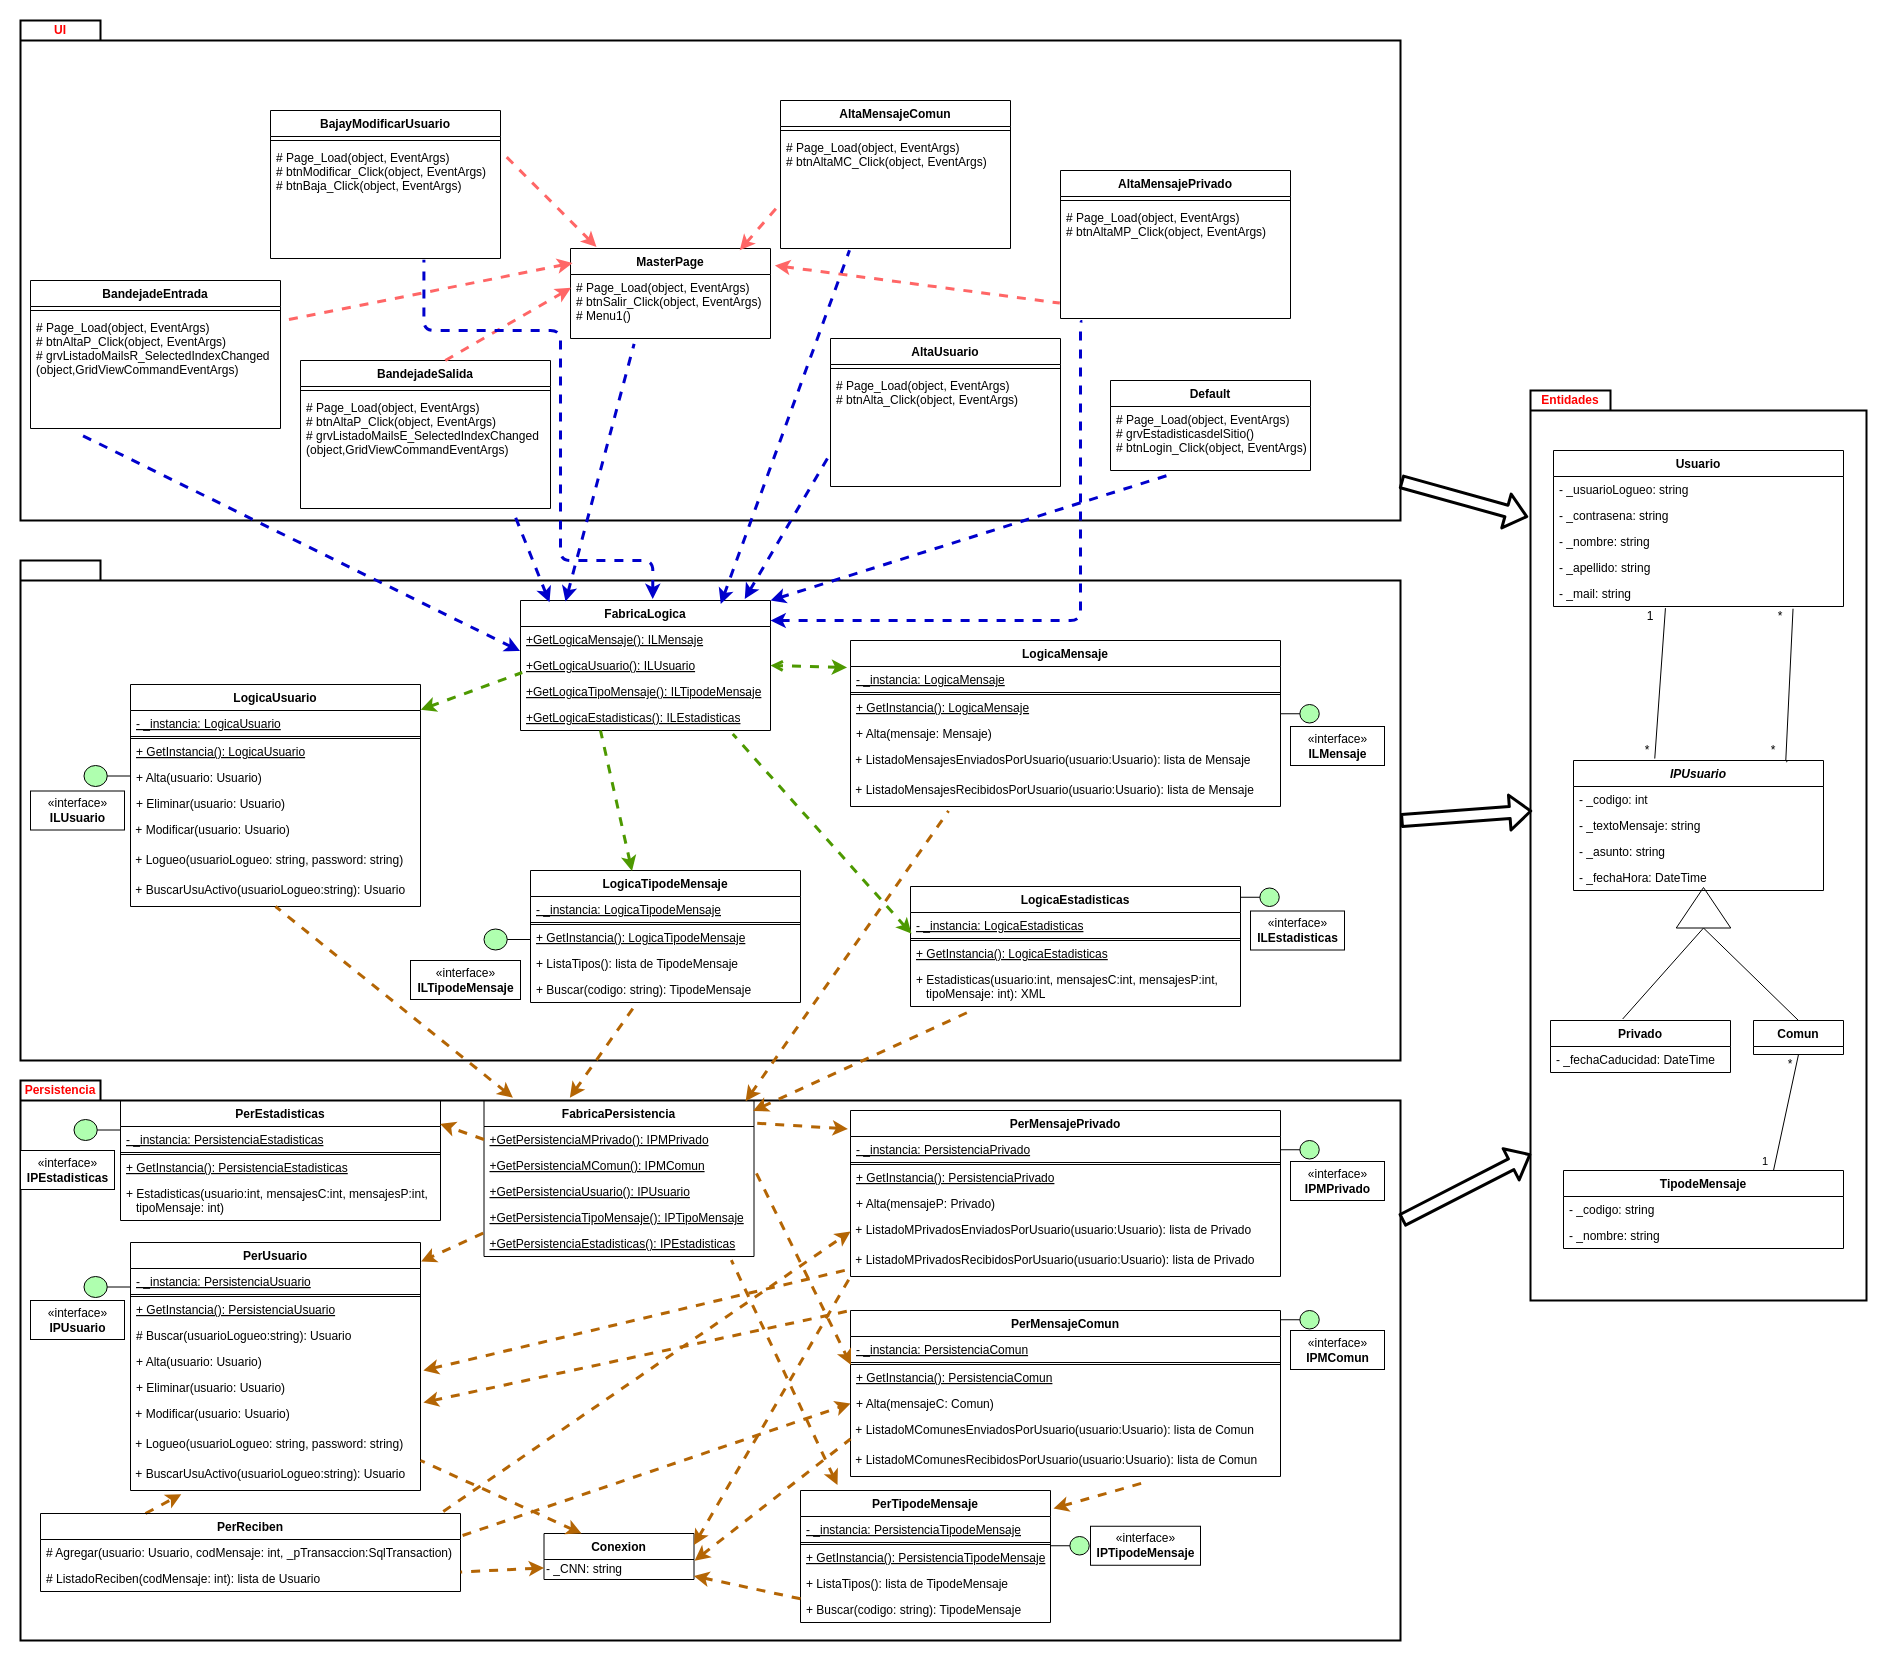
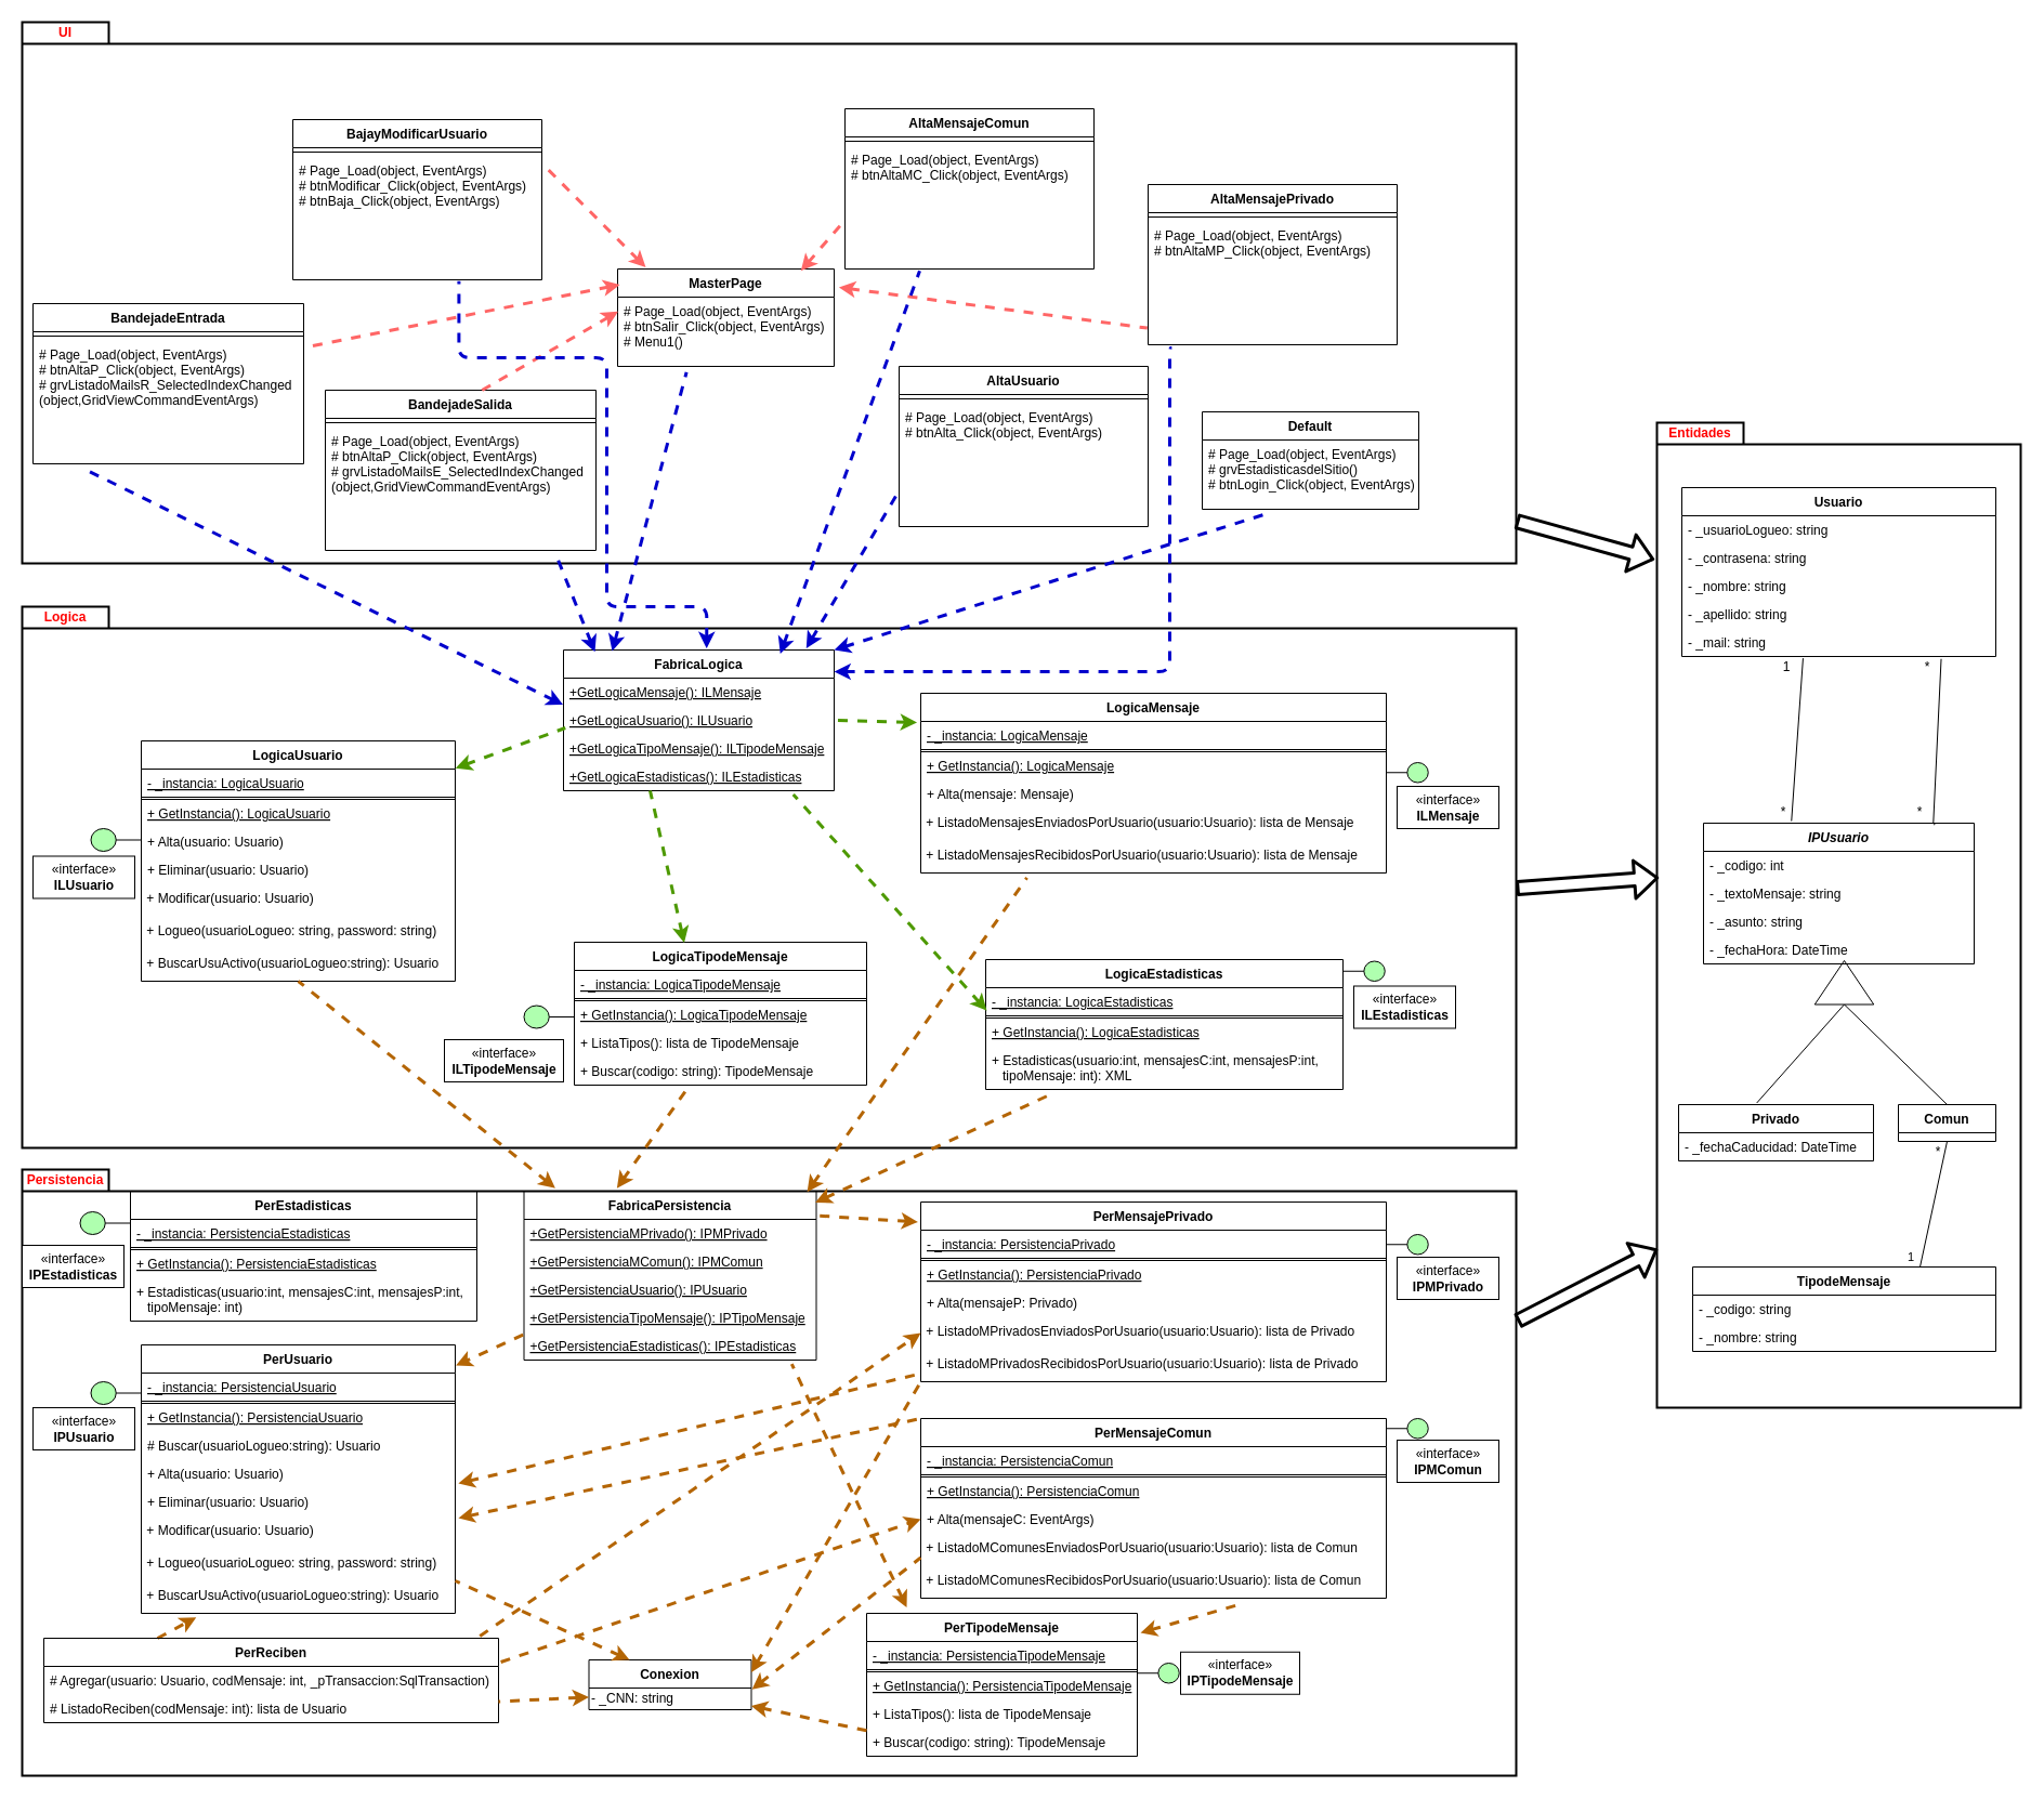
+ <mxCell id="93" value="Logica" style="text;html=1;strokeColor=none;fillColor=none;align=center;verticalAlign=middle;whiteSpace=wrap;rounded=0;fontStyle=1;fontColor=#FF0000;" parent="1" vertex="1"><mxGeometry x="40" y="560" width="40" height="20" as="geometry" /></mxCell>
- <mxCell id="129" value="" style="endArrow=open;dashed=1;html=1;startArrow=classic;startFill=1;fillColor=#e1d5e7;strokeColor=#4D9900;strokeWidth=3;entryX=1;entryY=0.5;entryDx=0;entryDy=0;exitX=-0.008;exitY=0.163;exitDx=0;exitDy=0;exitPerimeter=0;" parent="1" source="108" target="105" edge="1"><mxGeometry width="50" height="50" relative="1" as="geometry"><mxPoint x="370" y="1070" as="sourcePoint" /><mxPoint x="252.4" y="1063.018" as="targetPoint" /></mxGeometry></mxCell>
+ <mxCell id="129" value="" style="endArrow=none;dashed=1;html=1;startArrow=classic;startFill=1;fillColor=#e1d5e7;strokeColor=#4D9900;strokeWidth=3;entryX=1;entryY=0.5;entryDx=0;entryDy=0;exitX=-0.008;exitY=0.163;exitDx=0;exitDy=0;exitPerimeter=0;" parent="1" source="108" target="105" edge="1"><mxGeometry width="50" height="50" relative="1" as="geometry"><mxPoint x="370" y="1070" as="sourcePoint" /><mxPoint x="252.4" y="1063.018" as="targetPoint" /></mxGeometry></mxCell>
- <mxCell id="187" value="" style="endArrow=classic;dashed=1;html=1;startArrow=none;startFill=0;fillColor=#fad7ac;strokeColor=#b46504;strokeWidth=3;exitX=0;exitY=0.5;exitDx=0;exitDy=0;entryX=0.999;entryY=-0.097;entryDx=0;entryDy=0;entryPerimeter=0;endFill=1;" parent="1" source="35" target="181" edge="1"><mxGeometry width="50" height="50" relative="1" as="geometry"><mxPoint x="400" y="1080" as="sourcePoint" /><mxPoint x="242.5" y="1027" as="targetPoint" /></mxGeometry></mxCell>
- <mxCell id="80" value="" style="endArrow=classic;dashed=1;html=1;startArrow=none;startFill=0;fillColor=#fad7ac;strokeColor=#b46504;strokeWidth=3;exitX=1.009;exitY=0.8;exitDx=0;exitDy=0;exitPerimeter=0;entryX=0.001;entryY=1.092;entryDx=0;entryDy=0;endFill=1;entryPerimeter=0;" parent="1" source="36" target="53" edge="1"><mxGeometry width="50" height="50" relative="1" as="geometry"><mxPoint x="910" y="1010" as="sourcePoint" /><mxPoint x="1100.4" y="989.992" as="targetPoint" /></mxGeometry></mxCell>
- <mxCell id="56" value="+ Alta(mensajeC: Comun) " style="text;strokeColor=none;fillColor=none;align=left;verticalAlign=top;spacingLeft=4;spacingRight=4;overflow=hidden;rotatable=0;points=[[0,0.5],[1,0.5]];portConstraint=eastwest;fontStyle=0" parent="52" vertex="1"><mxGeometry y="80" width="430" height="26" as="geometry" /></mxCell>
+ <mxCell id="56" value="+ Alta(mensajeC: EventArgs) " style="text;strokeColor=none;fillColor=none;align=left;verticalAlign=top;spacingLeft=4;spacingRight=4;overflow=hidden;rotatable=0;points=[[0,0.5],[1,0.5]];portConstraint=eastwest;fontStyle=0" parent="52" vertex="1"><mxGeometry y="80" width="430" height="26" as="geometry" /></mxCell>
